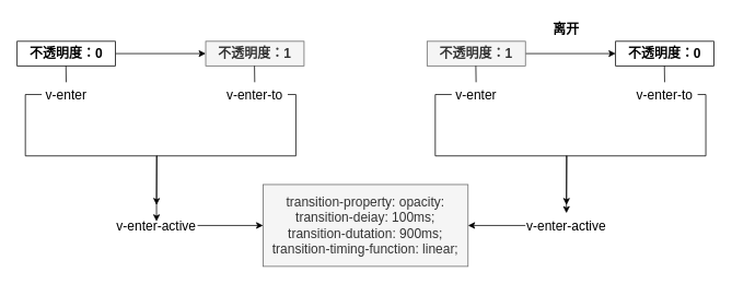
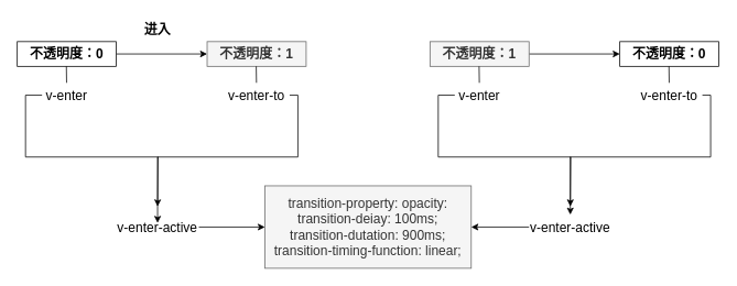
+ <mxCell id="5" value="&lt;b&gt;进入&lt;/b&gt;" style="text;html=1;strokeColor=none;fillColor=none;align=center;verticalAlign=middle;whiteSpace=wrap;rounded=0;fontSize=16;" vertex="1" parent="1"><mxGeometry x="160" y="20" width="60" height="30" as="geometry" /></mxCell>
- <mxCell id="18" value="&lt;b&gt;离开&lt;/b&gt;" style="text;html=1;strokeColor=none;fillColor=none;align=center;verticalAlign=middle;whiteSpace=wrap;rounded=0;fontSize=16;" vertex="1" parent="1"><mxGeometry x="660" y="20" width="60" height="30" as="geometry" /></mxCell>
